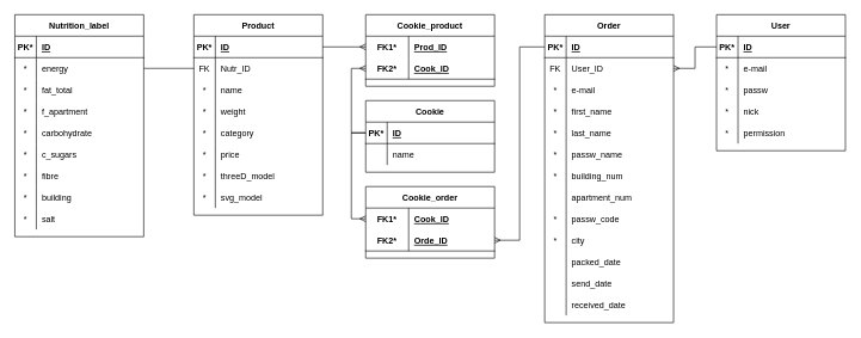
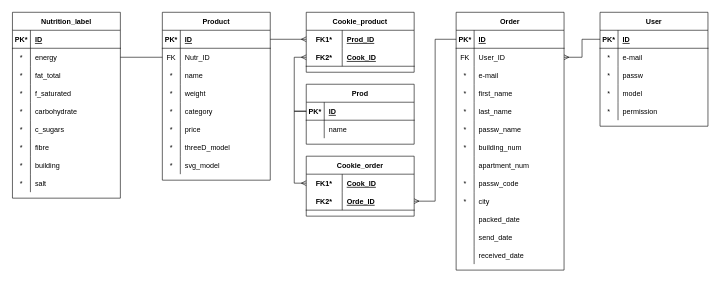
- <mxCell id="121" value="f_apartment" style="shape=partialRectangle;connectable=0;fillColor=none;top=0;left=0;bottom=0;right=0;align=left;spacingLeft=6;overflow=hidden;" parent="119" vertex="1"><mxGeometry x="30" width="150" height="30" as="geometry"><mxRectangle width="150" height="30" as="alternateBounds" /></mxGeometry></mxCell>
+ <mxCell id="121" value="f_saturated" style="shape=partialRectangle;connectable=0;fillColor=none;top=0;left=0;bottom=0;right=0;align=left;spacingLeft=6;overflow=hidden;" parent="119" vertex="1"><mxGeometry x="30" width="150" height="30" as="geometry"><mxRectangle width="150" height="30" as="alternateBounds" /></mxGeometry></mxCell>
- <mxCell id="67" value="Cookie" style="shape=table;startSize=30;container=1;collapsible=1;childLayout=tableLayout;fixedRows=1;rowLines=0;fontStyle=1;align=center;resizeLast=1;" vertex="1" parent="1"><mxGeometry x="510" y="140" width="180" height="100" as="geometry" /></mxCell>
+ <mxCell id="67" value="Prod" style="shape=table;startSize=30;container=1;collapsible=1;childLayout=tableLayout;fixedRows=1;rowLines=0;fontStyle=1;align=center;resizeLast=1;" vertex="1" parent="1"><mxGeometry x="510" y="140" width="180" height="100" as="geometry" /></mxCell>
- <mxCell id="104" value="nick" style="shape=partialRectangle;connectable=0;fillColor=none;top=0;left=0;bottom=0;right=0;align=left;spacingLeft=6;overflow=hidden;" vertex="1" parent="102"><mxGeometry x="30" width="150" height="30" as="geometry"><mxRectangle width="150" height="30" as="alternateBounds" /></mxGeometry></mxCell>
+ <mxCell id="104" value="model" style="shape=partialRectangle;connectable=0;fillColor=none;top=0;left=0;bottom=0;right=0;align=left;spacingLeft=6;overflow=hidden;" vertex="1" parent="102"><mxGeometry x="30" width="150" height="30" as="geometry"><mxRectangle width="150" height="30" as="alternateBounds" /></mxGeometry></mxCell>
